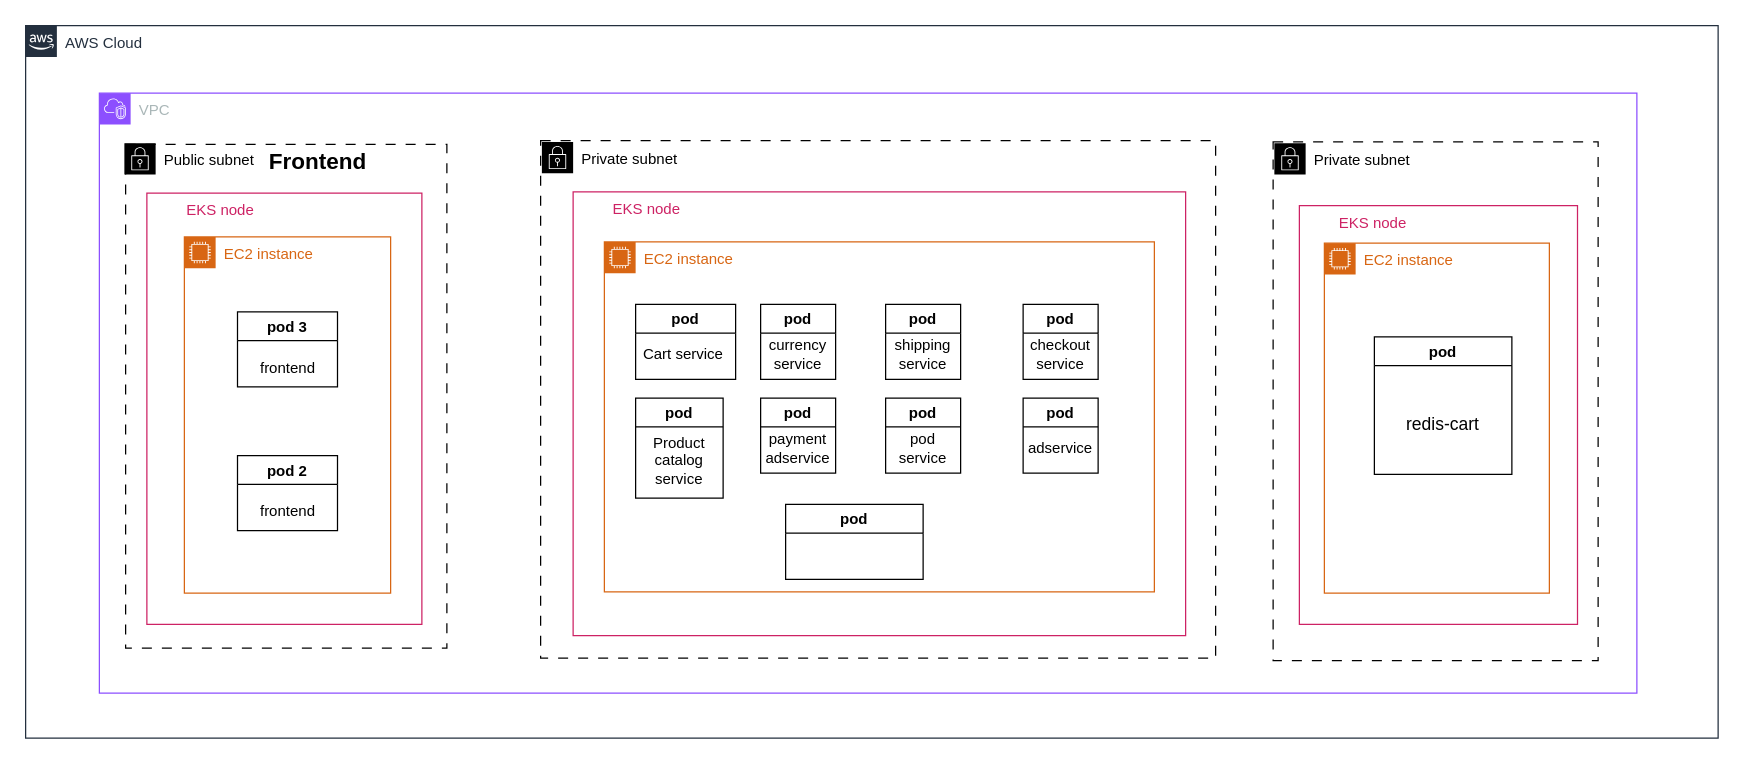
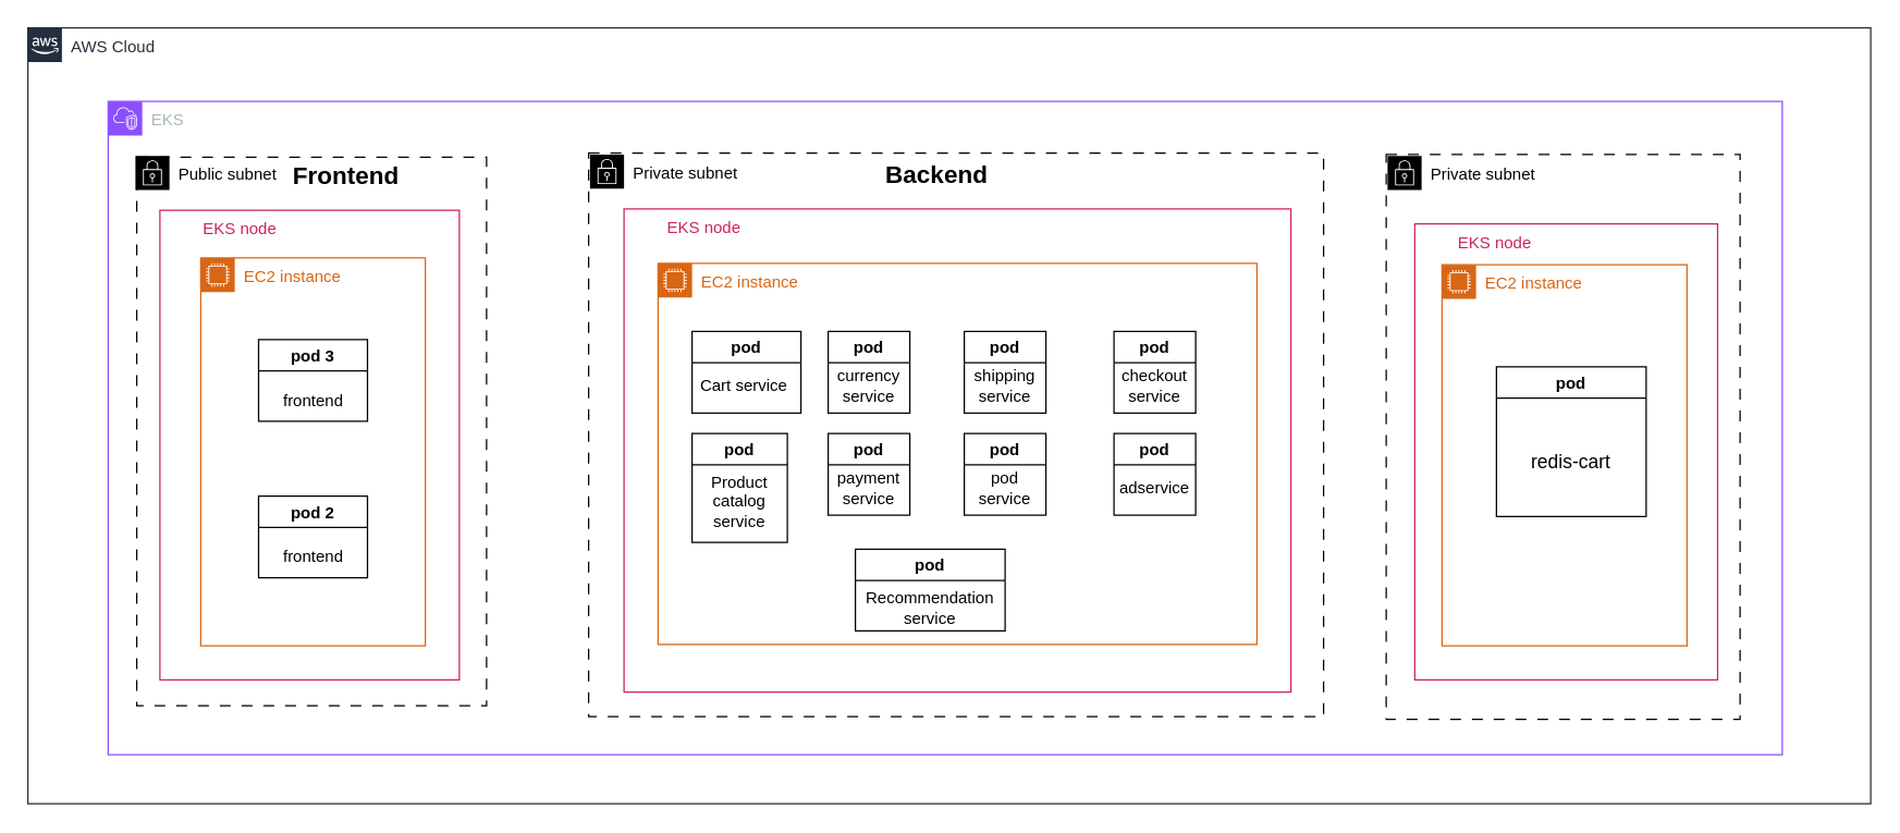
- <mxCell id="3" value="VPC" style="points=[[0,0],[0.25,0],[0.5,0],[0.75,0],[1,0],[1,0.25],[1,0.5],[1,0.75],[1,1],[0.75,1],[0.5,1],[0.25,1],[0,1],[0,0.75],[0,0.5],[0,0.25]];outlineConnect=0;gradientColor=none;html=1;whiteSpace=wrap;fontSize=12;fontStyle=0;container=1;pointerEvents=0;collapsible=0;recursiveResize=0;shape=mxgraph.aws4.group;grIcon=mxgraph.aws4.group_vpc2;strokeColor=#8C4FFF;fillColor=none;verticalAlign=top;align=left;spacingLeft=30;fontColor=#AAB7B8;dashed=0;" parent="2" vertex="1"><mxGeometry x="59" y="54" width="1230" height="480" as="geometry" /></mxCell>
+ <mxCell id="3" value="EKS" style="points=[[0,0],[0.25,0],[0.5,0],[0.75,0],[1,0],[1,0.25],[1,0.5],[1,0.75],[1,1],[0.75,1],[0.5,1],[0.25,1],[0,1],[0,0.75],[0,0.5],[0,0.25]];outlineConnect=0;gradientColor=none;html=1;whiteSpace=wrap;fontSize=12;fontStyle=0;container=1;pointerEvents=0;collapsible=0;recursiveResize=0;shape=mxgraph.aws4.group;grIcon=mxgraph.aws4.group_vpc2;strokeColor=#8C4FFF;fillColor=none;verticalAlign=top;align=left;spacingLeft=30;fontColor=#AAB7B8;dashed=0;" parent="2" vertex="1"><mxGeometry x="59" y="54" width="1230" height="480" as="geometry" /></mxCell>
+ <mxCell id="14" value="&lt;span style=&quot;font-size: 18px;&quot;&gt;&lt;b&gt;Backend&lt;/b&gt;&lt;/span&gt;" style="text;strokeColor=none;align=center;fillColor=none;html=1;verticalAlign=middle;whiteSpace=wrap;rounded=0;" parent="13" vertex="1"><mxGeometry x="205" width="100" height="30" as="geometry" /></mxCell>
- <mxCell id="39" value="payment adservice" style="text;strokeColor=none;align=center;fillColor=none;html=1;verticalAlign=middle;whiteSpace=wrap;rounded=0;" parent="38" vertex="1"><mxGeometry y="20" width="60" height="40" as="geometry" /></mxCell>
+ <mxCell id="39" value="payment service" style="text;strokeColor=none;align=center;fillColor=none;html=1;verticalAlign=middle;whiteSpace=wrap;rounded=0;" parent="38" vertex="1"><mxGeometry y="20" width="60" height="40" as="geometry" /></mxCell>
+ <mxCell id="27" value="Recommendation service" style="text;strokeColor=none;align=center;fillColor=none;html=1;verticalAlign=middle;whiteSpace=wrap;rounded=0;" parent="26" vertex="1"><mxGeometry y="25" width="110" height="35" as="geometry" /></mxCell>
